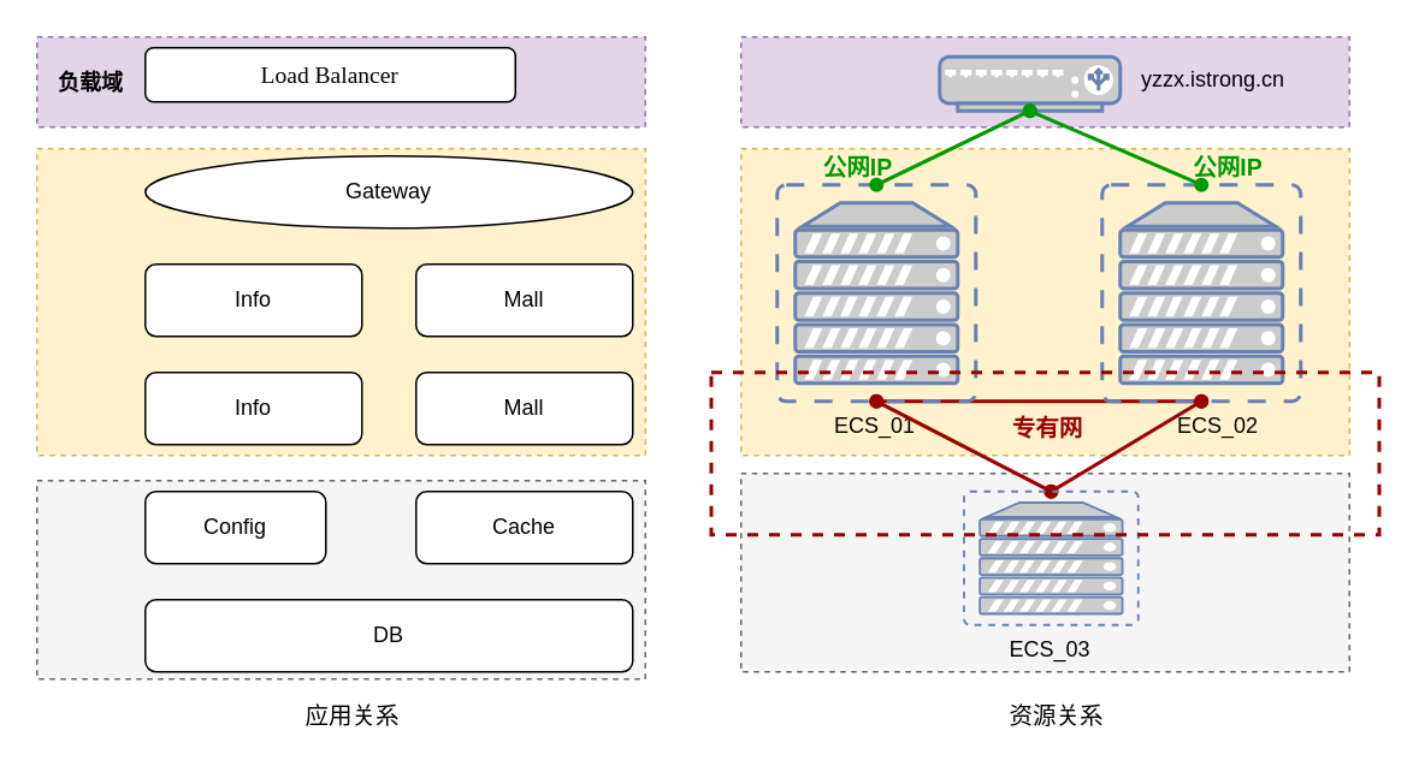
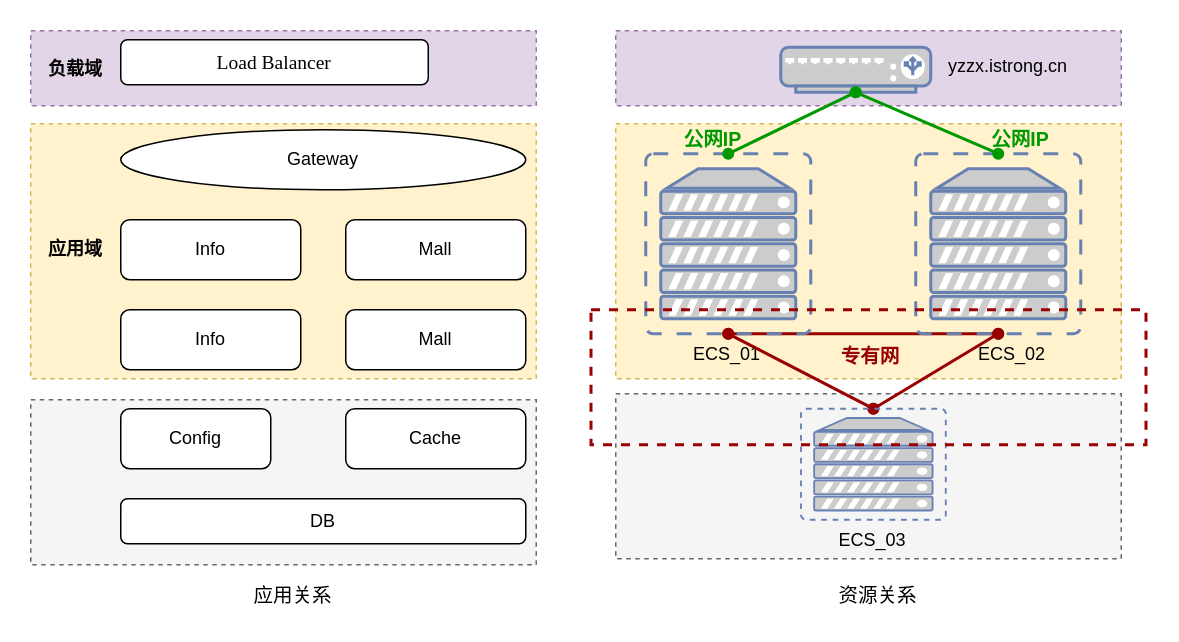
+ <mxCell id="15" value="应用域" style="text;html=1;strokeColor=none;fillColor=none;align=center;verticalAlign=middle;whiteSpace=wrap;rounded=0;dashed=1;fontStyle=1" parent="1" vertex="1"><mxGeometry x="30" y="156" width="40" height="20" as="geometry" /></mxCell>
- <mxCell id="13" value="DB" style="rounded=1;whiteSpace=wrap;html=1;" parent="1" vertex="1"><mxGeometry x="80" y="332" width="270" height="40" as="geometry" /></mxCell>
+ <mxCell id="13" value="DB" style="rounded=1;whiteSpace=wrap;html=1;" parent="1" vertex="1"><mxGeometry x="80" y="332" width="270" height="30" as="geometry" /></mxCell>
